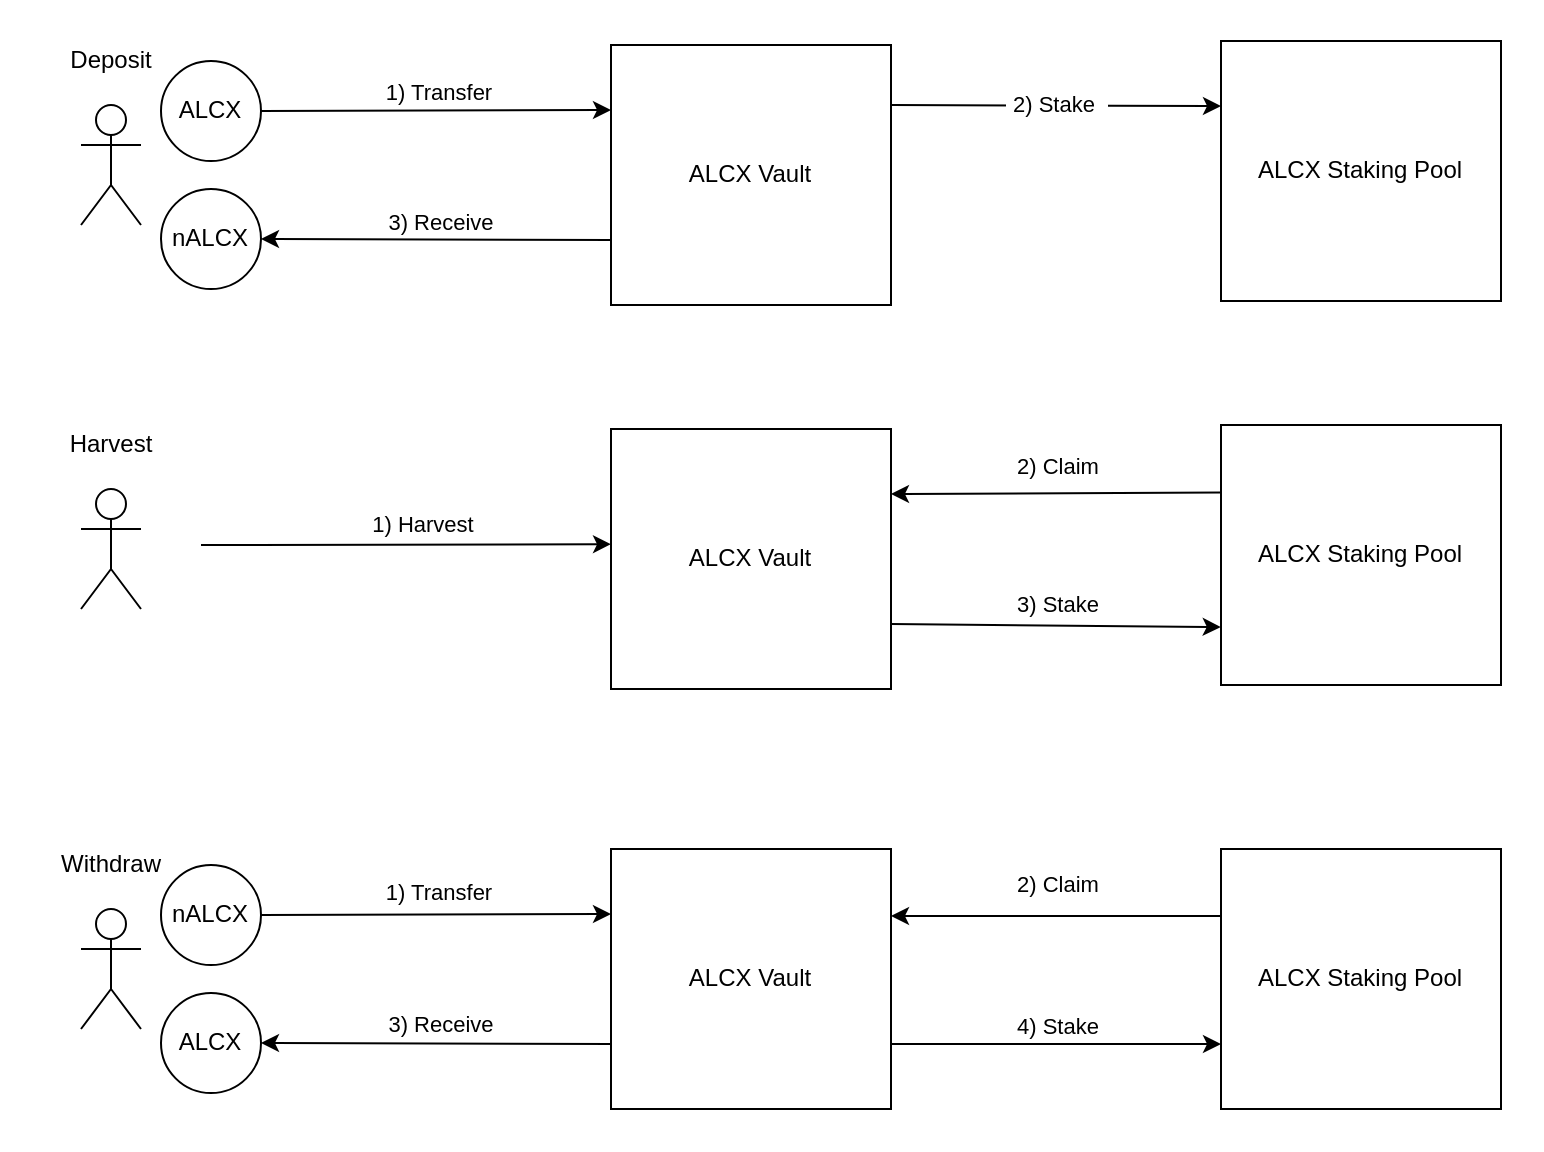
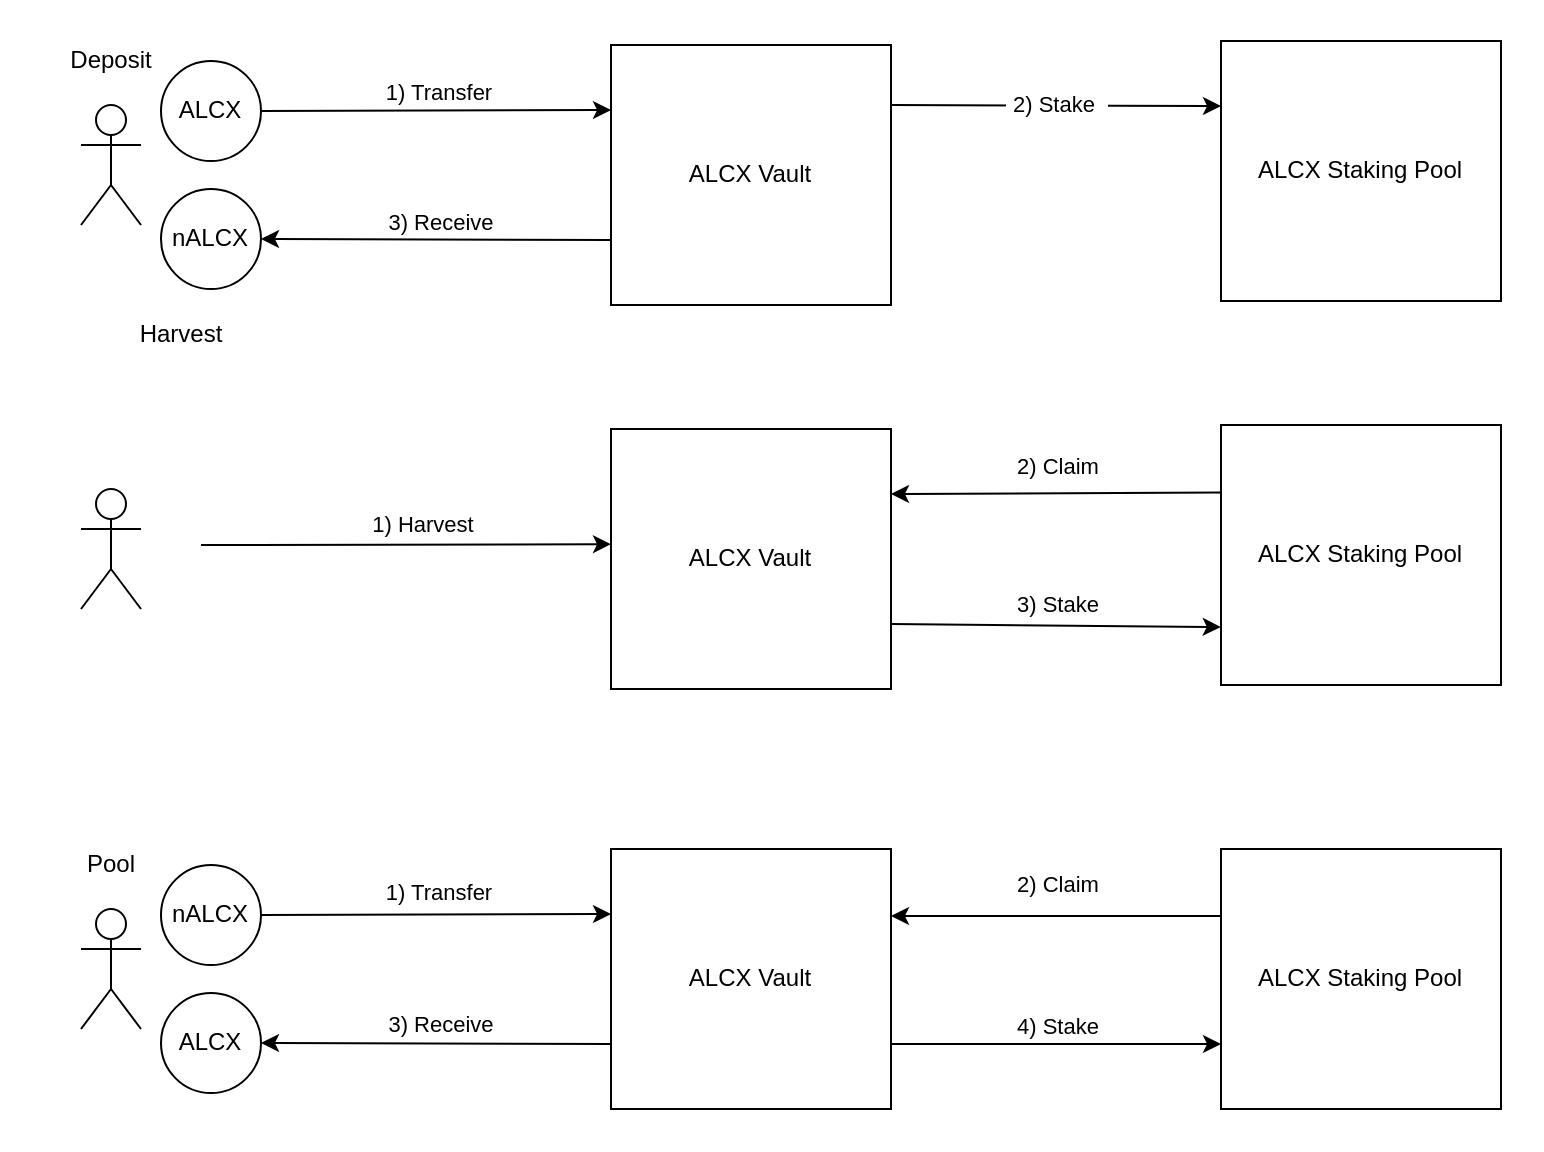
- <mxCell id="17" value="Harvest" style="text;html=1;resizable=0;autosize=1;align=center;verticalAlign=middle;points=[];fillColor=none;strokeColor=none;rounded=0;" vertex="1" parent="1"><mxGeometry x="25" y="212" width="60" height="20" as="geometry" /></mxCell>
+ <mxCell id="17" value="Harvest" style="text;html=1;resizable=0;autosize=1;align=center;verticalAlign=middle;points=[];fillColor=none;strokeColor=none;rounded=0;" vertex="1" parent="1"><mxGeometry x="60" y="157" width="60" height="20" as="geometry" /></mxCell>
- <mxCell id="21" value="Withdraw" style="text;html=1;resizable=0;autosize=1;align=center;verticalAlign=middle;points=[];fillColor=none;strokeColor=none;rounded=0;" vertex="1" parent="1"><mxGeometry x="20" y="422" width="70" height="20" as="geometry" /></mxCell>
+ <mxCell id="21" value="Pool" style="text;html=1;resizable=0;autosize=1;align=center;verticalAlign=middle;points=[];fillColor=none;strokeColor=none;rounded=0;" vertex="1" parent="1"><mxGeometry x="20" y="422" width="70" height="20" as="geometry" /></mxCell>
